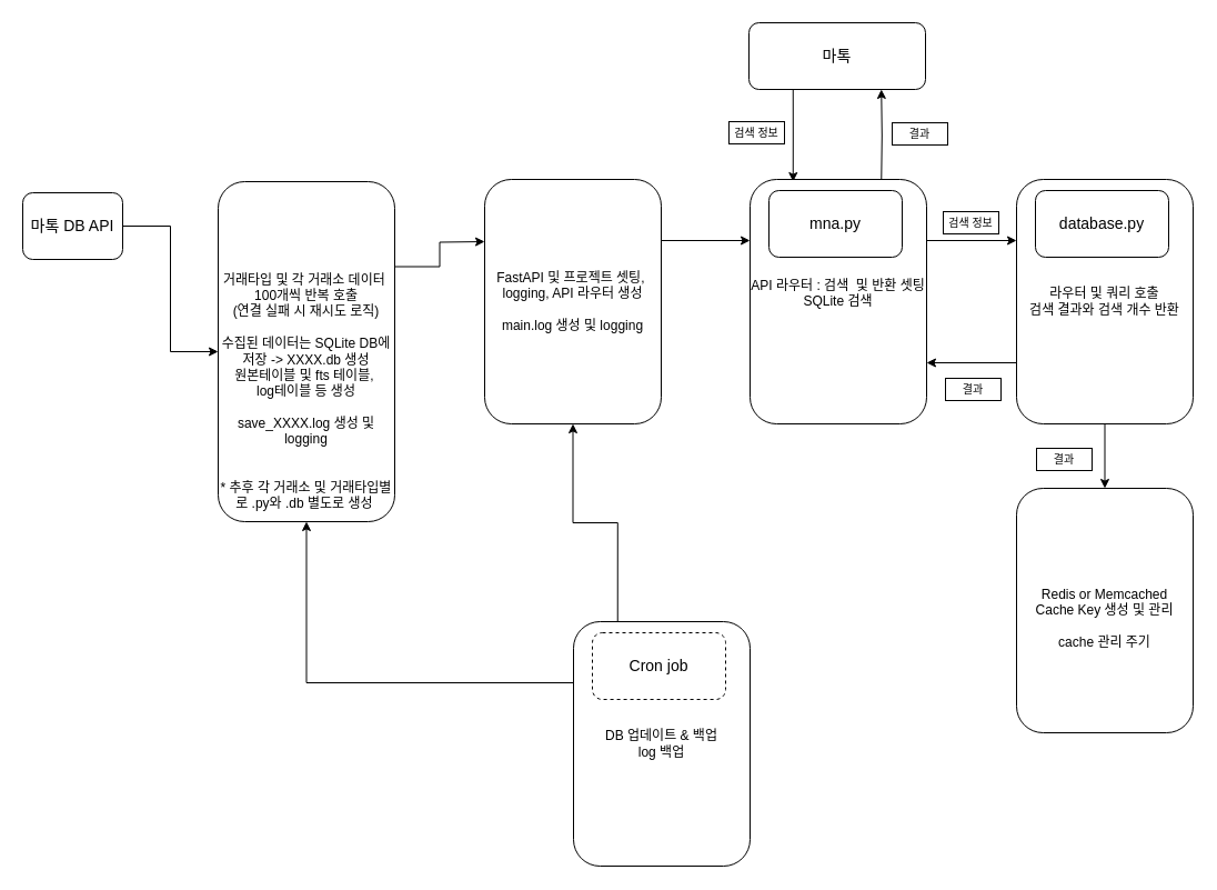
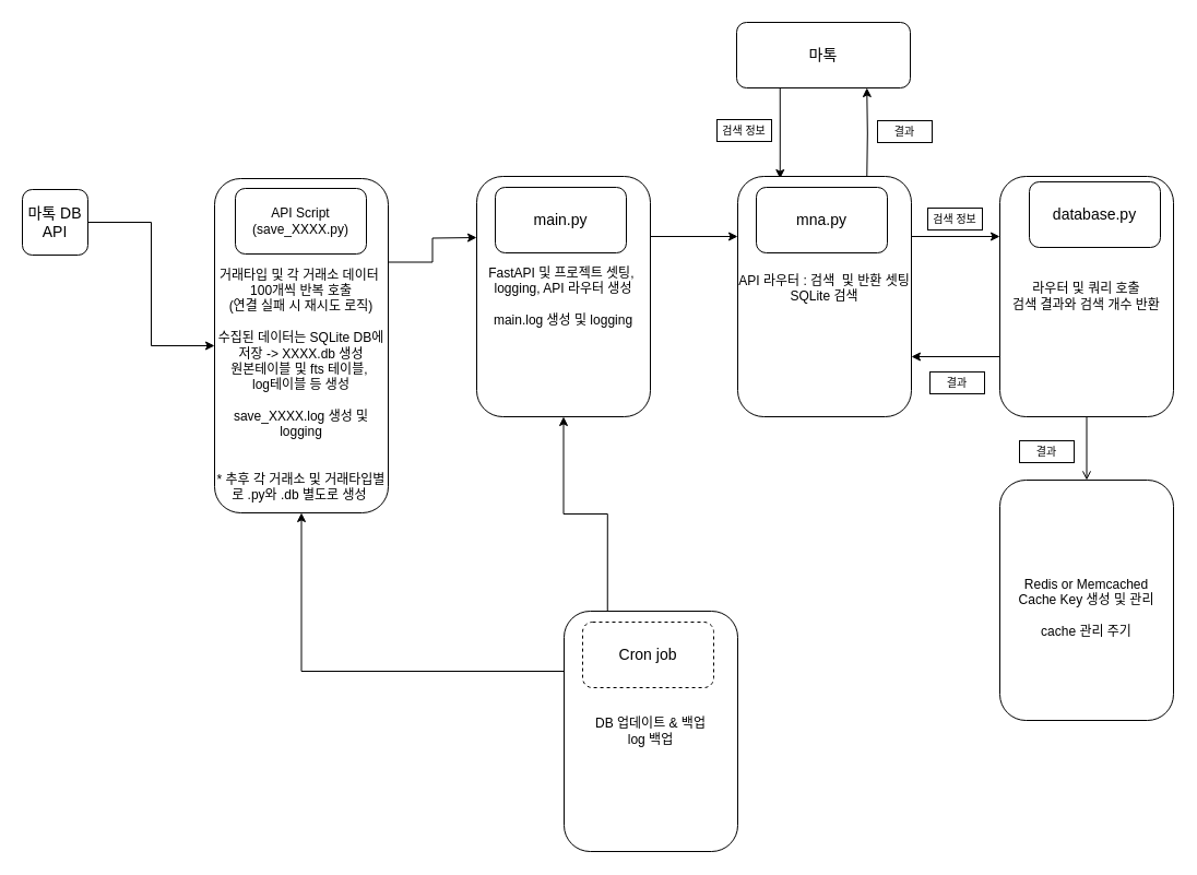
+ <mxCell id="10" value="&lt;span style=&quot;font-size: 14px;&quot;&gt;main.py&lt;/span&gt;" style="rounded=1;whiteSpace=wrap;html=1;" parent="1" vertex="1"><mxGeometry x="453" y="171" width="120" height="60" as="geometry" /></mxCell>
- <mxCell id="22" value="&lt;span style=&quot;font-size: 14px;&quot;&gt;database.py&lt;/span&gt;" style="rounded=1;whiteSpace=wrap;html=1;" parent="1" vertex="1"><mxGeometry x="932" y="171" width="120" height="60" as="geometry" /></mxCell>
+ <mxCell id="22" value="&lt;span style=&quot;font-size: 14px;&quot;&gt;database.py&lt;/span&gt;" style="rounded=1;whiteSpace=wrap;html=1;" parent="1" vertex="1"><mxGeometry x="942" y="166" width="120" height="60" as="geometry" /></mxCell>
+ <mxCell id="6" value="API Script&lt;div&gt;(save_XXXX.py)&lt;/div&gt;" style="rounded=1;whiteSpace=wrap;html=1;" parent="1" vertex="1"><mxGeometry x="215" y="172" width="120" height="60" as="geometry" /></mxCell>
- <mxCell id="5" value="&lt;font style=&quot;font-size: 14px;&quot;&gt;마톡 DB API&lt;/font&gt;" style="rounded=1;whiteSpace=wrap;html=1;" parent="1" vertex="1"><mxGeometry x="20" y="173" width="90" height="60" as="geometry" /></mxCell>
+ <mxCell id="5" value="&lt;font style=&quot;font-size: 14px;&quot;&gt;마톡 DB API&lt;/font&gt;" style="rounded=1;whiteSpace=wrap;html=1;" parent="1" vertex="1"><mxGeometry x="20" y="173" width="60" height="60" as="geometry" /></mxCell>
- <mxCell id="20" style="edgeStyle=orthogonalEdgeStyle;rounded=0;orthogonalLoop=1;jettySize=auto;html=1;exitX=0.5;exitY=1;exitDx=0;exitDy=0;entryX=0.5;entryY=0;entryDx=0;entryDy=0;" parent="1" source="21" target="15" edge="1"><mxGeometry relative="1" as="geometry" /></mxCell>
+ <mxCell id="20" style="edgeStyle=orthogonalEdgeStyle;rounded=0;orthogonalLoop=1;jettySize=auto;html=1;exitX=0.5;exitY=1;exitDx=0;exitDy=0;entryX=0.5;entryY=0;entryDx=0;entryDy=0;endArrow=open;" parent="1" source="21" target="15" edge="1"><mxGeometry relative="1" as="geometry" /></mxCell>
